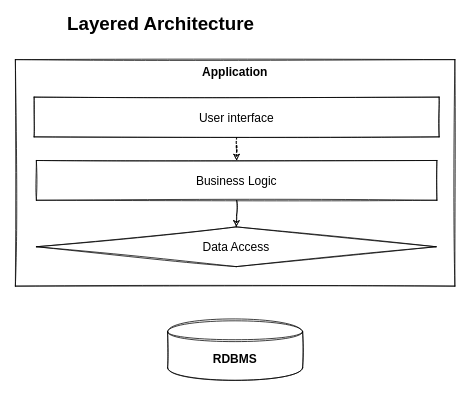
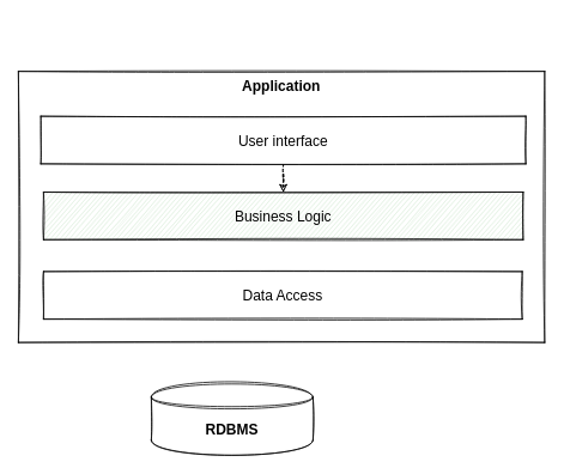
- <mxCell id="4" value="Layered Architecture" style="text;html=1;strokeColor=none;fillColor=none;align=center;verticalAlign=middle;whiteSpace=wrap;rounded=0;sketch=1;fontSize=25;fontStyle=1" parent="1" vertex="1"><mxGeometry x="57.5" y="20" width="311.5" height="20" as="geometry" /></mxCell>
- <mxCell id="10" value="Business Logic" style="rounded=0;whiteSpace=wrap;html=1;sketch=1;fontSize=16;" parent="1" vertex="1"><mxGeometry x="48" y="213.5" width="534" height="53" as="geometry" /></mxCell>
+ <mxCell id="10" value="Business Logic" style="rounded=0;whiteSpace=wrap;html=1;sketch=1;fontSize=16;fillColor=#d5e8d4;" parent="1" vertex="1"><mxGeometry x="48" y="213.5" width="534" height="53" as="geometry" /></mxCell>
- <mxCell id="9" value="" style="edgeStyle=orthogonalEdgeStyle;rounded=0;orthogonalLoop=1;jettySize=auto;html=1;fontSize=25;sketch=1;" edge="1" parent="1" source="10" target="11"><mxGeometry relative="1" as="geometry" /></mxCell>
- <mxCell id="11" value="Data Access" style="rhombus;whiteSpace=wrap;html=1;sketch=1;fontSize=16;" vertex="1" parent="1"><mxGeometry x="48" y="302" width="533" height="53" as="geometry" /></mxCell>
+ <mxCell id="11" value="Data Access" style="rounded=0;whiteSpace=wrap;html=1;sketch=1;fontSize=16;" vertex="1" parent="1"><mxGeometry x="48" y="302" width="533" height="53" as="geometry" /></mxCell>
- <mxCell id="2" value="RDBMS" style="shape=cylinder;whiteSpace=wrap;html=1;boundedLbl=1;backgroundOutline=1;rounded=0;fontSize=16;fontStyle=1;sketch=1;" parent="1" vertex="1"><mxGeometry x="223" y="426" width="180" height="80" as="geometry" /></mxCell>
+ <mxCell id="2" value="RDBMS" style="shape=cylinder;whiteSpace=wrap;html=1;boundedLbl=1;backgroundOutline=1;rounded=0;fontSize=16;fontStyle=1;sketch=1;" parent="1" vertex="1"><mxGeometry x="168" y="426" width="180" height="80" as="geometry" /></mxCell>
